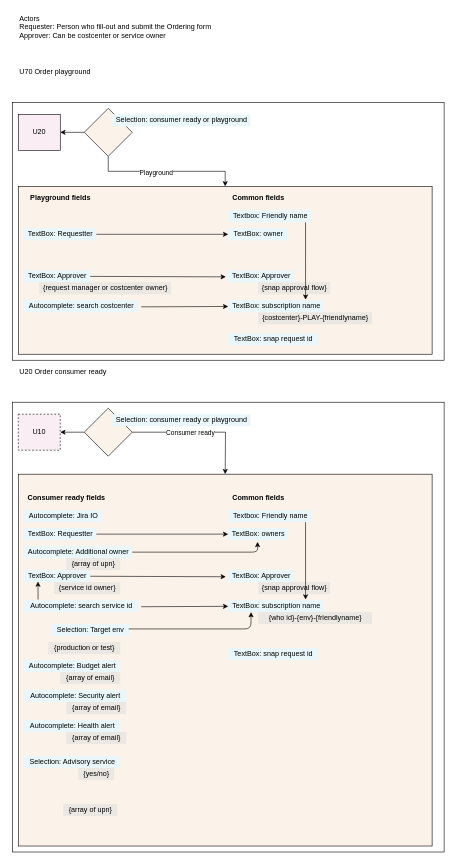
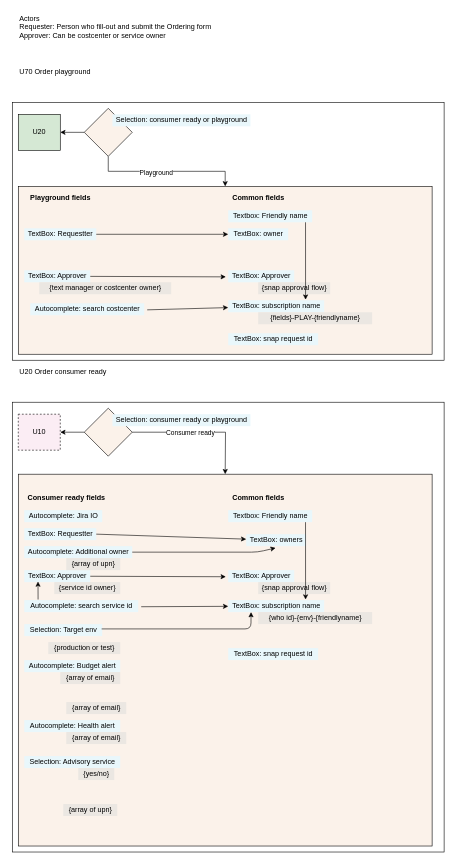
- <mxCell id="12" value="U20" style="whiteSpace=wrap;html=1;fillColor=#fbedf4;" parent="4" vertex="1"><mxGeometry x="30" y="190" width="70" height="60" as="geometry" /></mxCell>
+ <mxCell id="12" value="U20" style="whiteSpace=wrap;html=1;fillColor=#d5e8d4;" parent="4" vertex="1"><mxGeometry x="30" y="190" width="70" height="60" as="geometry" /></mxCell>
- <mxCell id="57" value="{request manager or costcenter owner}" style="text;html=1;align=center;verticalAlign=middle;resizable=0;points=[];autosize=1;fillColor=#ebe7e2;" parent="38" vertex="1"><mxGeometry x="65" y="470" width="220" height="20" as="geometry" /></mxCell>
+ <mxCell id="57" value="{text manager or costcenter owner}" style="text;html=1;align=center;verticalAlign=middle;resizable=0;points=[];autosize=1;fillColor=#ebe7e2;" parent="38" vertex="1"><mxGeometry x="65" y="470" width="220" height="20" as="geometry" /></mxCell>
- <mxCell id="39" value="Autocomplete: search costcenter" style="text;html=1;align=center;verticalAlign=middle;resizable=0;points=[];autosize=1;fillColor=#e9f7fb;" parent="38" vertex="1"><mxGeometry x="40" y="500" width="190" height="20" as="geometry" /></mxCell>
+ <mxCell id="39" value="Autocomplete: search costcenter" style="text;html=1;align=center;verticalAlign=middle;resizable=0;points=[];autosize=1;fillColor=#e9f7fb;" parent="38" vertex="1"><mxGeometry x="50" y="505" width="190" height="20" as="geometry" /></mxCell>
- <mxCell id="51" value="{costcenter}-PLAY-{friendlyname}" style="text;html=1;align=center;verticalAlign=middle;resizable=0;points=[];autosize=1;fillColor=#ebe7e2;" parent="38" vertex="1"><mxGeometry x="430" y="520" width="190" height="20" as="geometry" /></mxCell>
+ <mxCell id="51" value="{fields}-PLAY-{friendlyname}" style="text;html=1;align=center;verticalAlign=middle;resizable=0;points=[];autosize=1;fillColor=#ebe7e2;" parent="38" vertex="1"><mxGeometry x="430" y="520" width="190" height="20" as="geometry" /></mxCell>
- <mxCell id="30" value="TextBox: owners" style="text;html=1;align=center;verticalAlign=middle;resizable=0;points=[];autosize=1;fillColor=#e9f7fb;" parent="4" vertex="1"><mxGeometry x="380" y="880" width="100" height="20" as="geometry" /></mxCell>
+ <mxCell id="30" value="TextBox: owners" style="text;html=1;align=center;verticalAlign=middle;resizable=0;points=[];autosize=1;fillColor=#e9f7fb;" parent="4" vertex="1"><mxGeometry x="410" y="890" width="100" height="20" as="geometry" /></mxCell>
- <mxCell id="55" value="Selection: Target env" style="text;html=1;align=center;verticalAlign=middle;resizable=0;points=[];autosize=1;fillColor=#e9f7fb;" parent="38" vertex="1"><mxGeometry x="85" y="1040" width="130" height="20" as="geometry" /></mxCell>
+ <mxCell id="55" value="Selection: Target env" style="text;html=1;align=center;verticalAlign=middle;resizable=0;points=[];autosize=1;fillColor=#e9f7fb;" parent="38" vertex="1"><mxGeometry x="40" y="1040" width="130" height="20" as="geometry" /></mxCell>
- <mxCell id="65" value="Autocomplete:&amp;nbsp;Security alert" style="text;html=1;align=center;verticalAlign=middle;resizable=0;points=[];autosize=1;fillColor=#e9f7fb;" parent="38" vertex="1"><mxGeometry x="40" y="1150" width="170" height="20" as="geometry" /></mxCell>
